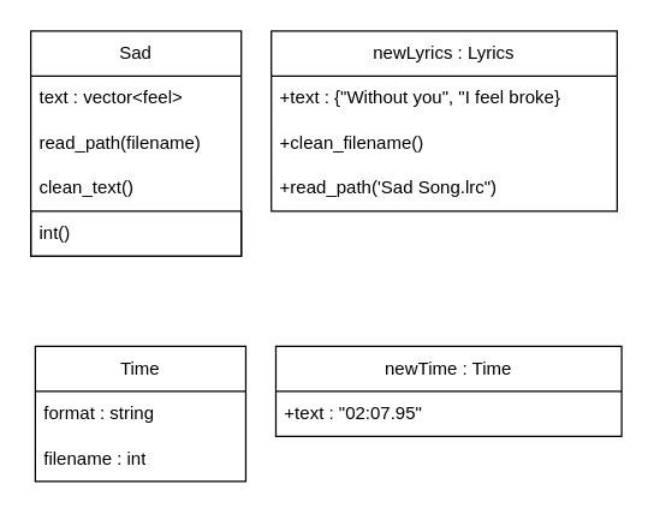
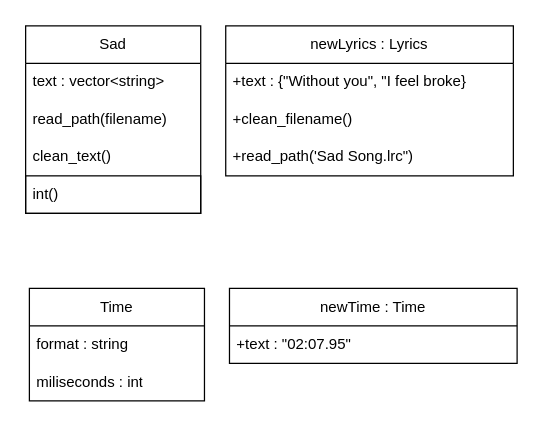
- <mxCell id="3" value="text : vector&amp;lt;feel&amp;gt;" style="text;strokeColor=none;fillColor=none;align=left;verticalAlign=middle;spacingLeft=4;spacingRight=4;overflow=hidden;points=[[0,0.5],[1,0.5]];portConstraint=eastwest;rotatable=0;whiteSpace=wrap;html=1;" vertex="1" parent="2"><mxGeometry y="30" width="140" height="30" as="geometry" /></mxCell>
+ <mxCell id="3" value="text : vector&amp;lt;string&amp;gt;" style="text;strokeColor=none;fillColor=none;align=left;verticalAlign=middle;spacingLeft=4;spacingRight=4;overflow=hidden;points=[[0,0.5],[1,0.5]];portConstraint=eastwest;rotatable=0;whiteSpace=wrap;html=1;" vertex="1" parent="2"><mxGeometry y="30" width="140" height="30" as="geometry" /></mxCell>
- <mxCell id="13" value="filename : int" style="text;strokeColor=none;fillColor=none;align=left;verticalAlign=middle;spacingLeft=4;spacingRight=4;overflow=hidden;points=[[0,0.5],[1,0.5]];portConstraint=eastwest;rotatable=0;whiteSpace=wrap;html=1;" vertex="1" parent="11"><mxGeometry y="60" width="140" height="30" as="geometry" /></mxCell>
+ <mxCell id="13" value="miliseconds : int" style="text;strokeColor=none;fillColor=none;align=left;verticalAlign=middle;spacingLeft=4;spacingRight=4;overflow=hidden;points=[[0,0.5],[1,0.5]];portConstraint=eastwest;rotatable=0;whiteSpace=wrap;html=1;" vertex="1" parent="11"><mxGeometry y="60" width="140" height="30" as="geometry" /></mxCell>
